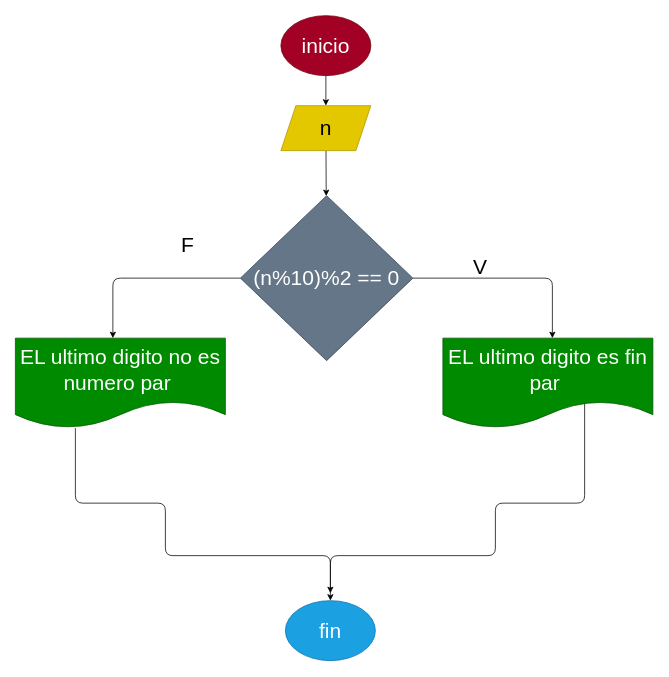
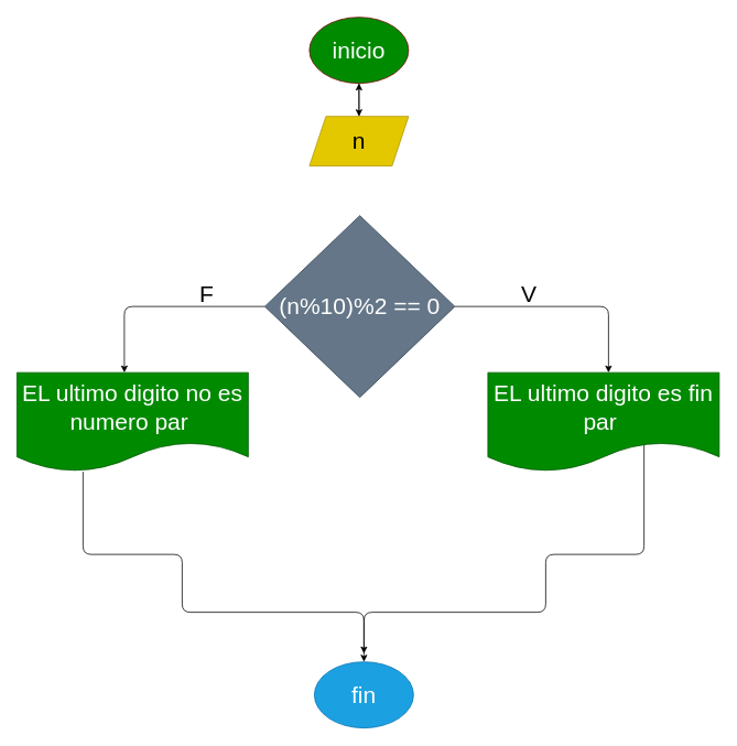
- <mxCell id="14" value="inicio" style="ellipse;whiteSpace=wrap;html=1;fontSize=28;fillColor=#a20025;fontColor=#ffffff;strokeColor=#6F0000;" vertex="1" parent="1"><mxGeometry x="374" y="20" width="120" height="80" as="geometry" /></mxCell>
+ <mxCell id="14" value="inicio" style="ellipse;whiteSpace=wrap;html=1;fontSize=28;fillColor=#008a00;fontColor=#ffffff;strokeColor=#6F0000;" vertex="1" parent="1"><mxGeometry x="374" y="20" width="120" height="80" as="geometry" /></mxCell>
- <mxCell id="3" value="" style="edgeStyle=none;html=1;fontSize=28;" edge="1" parent="1" source="4" target="5"><mxGeometry relative="1" as="geometry" /></mxCell>
+ <mxCell id="3" value="" style="edgeStyle=none;html=1;fontSize=28;" edge="1" parent="1" source="4" target="14"><mxGeometry relative="1" as="geometry" /></mxCell>
- <mxCell id="12" value="F" style="text;html=1;strokeColor=none;fillColor=none;align=center;verticalAlign=middle;whiteSpace=wrap;rounded=0;fontSize=28;" vertex="1" parent="1"><mxGeometry x="220" y="310" width="60" height="30" as="geometry" /></mxCell>
+ <mxCell id="12" value="F" style="text;html=1;strokeColor=none;fillColor=none;align=center;verticalAlign=middle;whiteSpace=wrap;rounded=0;fontSize=28;" vertex="1" parent="1"><mxGeometry x="220" y="340" width="60" height="30" as="geometry" /></mxCell>
